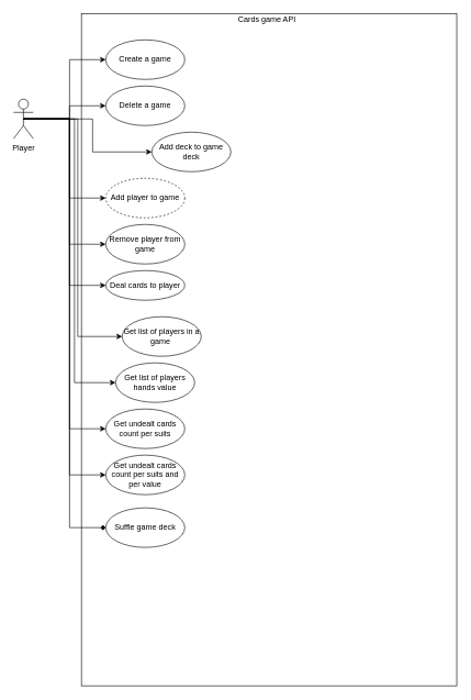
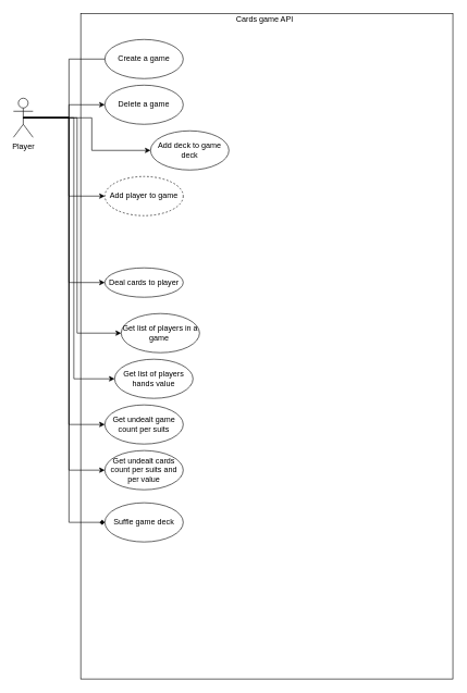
- <mxCell id="14" style="edgeStyle=orthogonalEdgeStyle;rounded=0;orthogonalLoop=1;jettySize=auto;html=1;exitX=0.5;exitY=0.5;exitDx=0;exitDy=0;exitPerimeter=0;entryX=0;entryY=0.5;entryDx=0;entryDy=0;" parent="1" source="25" target="3" edge="1"><mxGeometry relative="1" as="geometry" /></mxCell>
+ <mxCell id="14" style="edgeStyle=orthogonalEdgeStyle;rounded=0;orthogonalLoop=1;jettySize=auto;html=1;exitX=0.5;exitY=0.5;exitDx=0;exitDy=0;exitPerimeter=0;entryX=0;entryY=0.5;entryDx=0;entryDy=0;endArrow=none;" parent="1" source="25" target="3" edge="1"><mxGeometry relative="1" as="geometry" /></mxCell>
- <mxCell id="18" style="edgeStyle=orthogonalEdgeStyle;rounded=0;orthogonalLoop=1;jettySize=auto;html=1;exitX=0.5;exitY=0.5;exitDx=0;exitDy=0;exitPerimeter=0;entryX=0;entryY=0.5;entryDx=0;entryDy=0;" parent="1" source="25" target="7" edge="1"><mxGeometry relative="1" as="geometry" /></mxCell>
- <mxCell id="7" value="Remove player from game" style="ellipse;whiteSpace=wrap;html=1;" parent="2" vertex="1"><mxGeometry x="37" y="319.998" width="120" height="60" as="geometry" /></mxCell>
- <mxCell id="11" value="Get undealt cards count per suits" style="ellipse;whiteSpace=wrap;html=1;" parent="2" vertex="1"><mxGeometry x="37" y="599.999" width="120" height="60" as="geometry" /></mxCell>
+ <mxCell id="11" value="Get undealt game count per suits" style="ellipse;whiteSpace=wrap;html=1;" parent="2" vertex="1"><mxGeometry x="37" y="599.999" width="120" height="60" as="geometry" /></mxCell>
